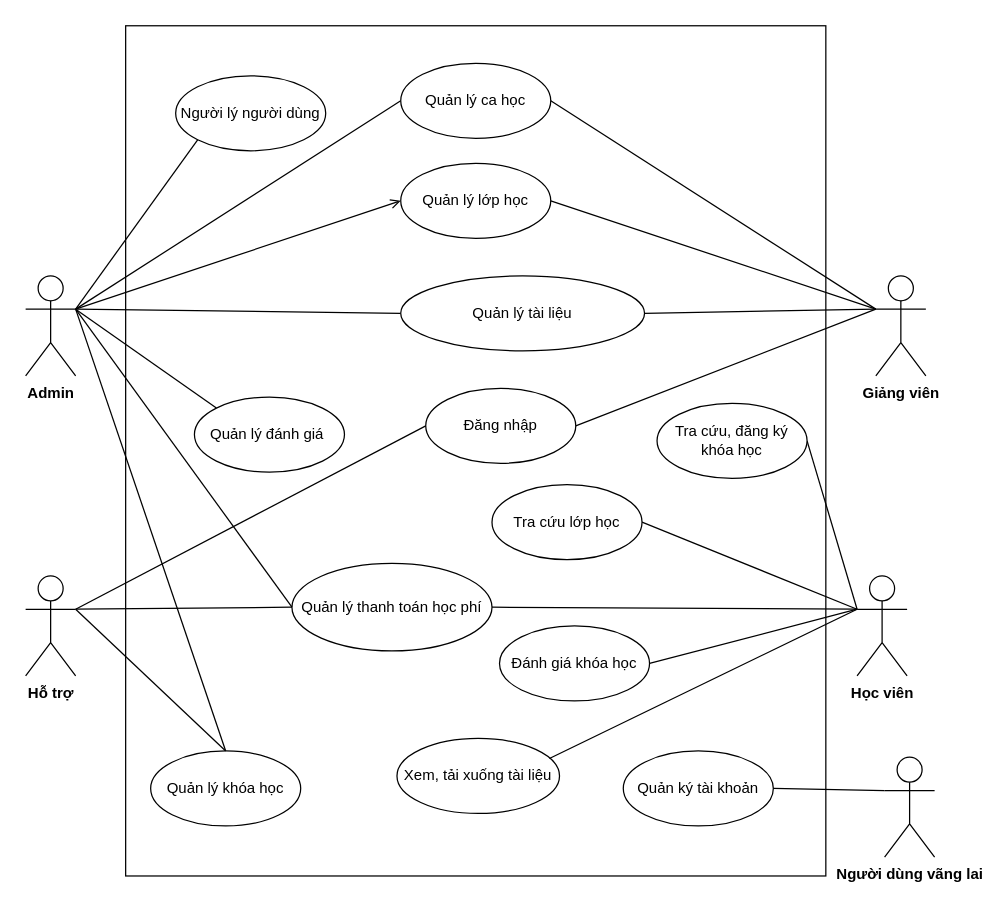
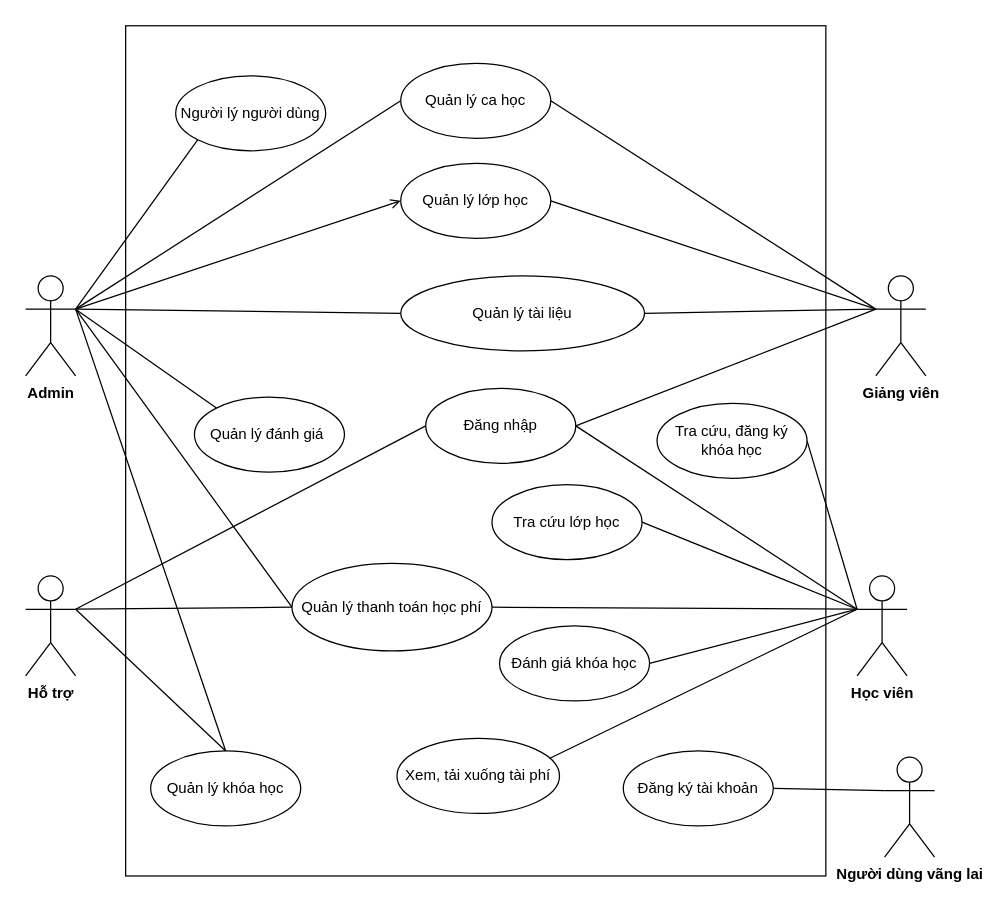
+ <mxCell id="21" value="" style="edgeStyle=none;rounded=1;orthogonalLoop=1;jettySize=auto;html=1;endArrow=none;endFill=0;exitX=0;exitY=0.333;exitDx=0;exitDy=0;exitPerimeter=0;entryX=1;entryY=0.5;entryDx=0;entryDy=0;" parent="1" source="20" target="6" edge="1"><mxGeometry relative="1" as="geometry"><mxPoint x="710" y="256.667" as="sourcePoint" /><mxPoint x="450" y="340" as="targetPoint" /></mxGeometry></mxCell>
- <mxCell id="34" value="Xem, tải xuống tài liệu" style="ellipse;whiteSpace=wrap;html=1;verticalAlign=middle;" parent="1" vertex="1"><mxGeometry x="317" y="590" width="130" height="60" as="geometry" /></mxCell>
+ <mxCell id="34" value="Xem, tải xuống tài phí" style="ellipse;whiteSpace=wrap;html=1;verticalAlign=middle;" parent="1" vertex="1"><mxGeometry x="317" y="590" width="130" height="60" as="geometry" /></mxCell>
- <mxCell id="33" value="Quản ký tài khoản" style="ellipse;whiteSpace=wrap;html=1;verticalAlign=middle;" parent="1" vertex="1"><mxGeometry x="498" y="600" width="120" height="60" as="geometry" /></mxCell>
+ <mxCell id="33" value="Đăng ký tài khoản" style="ellipse;whiteSpace=wrap;html=1;verticalAlign=middle;" parent="1" vertex="1"><mxGeometry x="498" y="600" width="120" height="60" as="geometry" /></mxCell>
